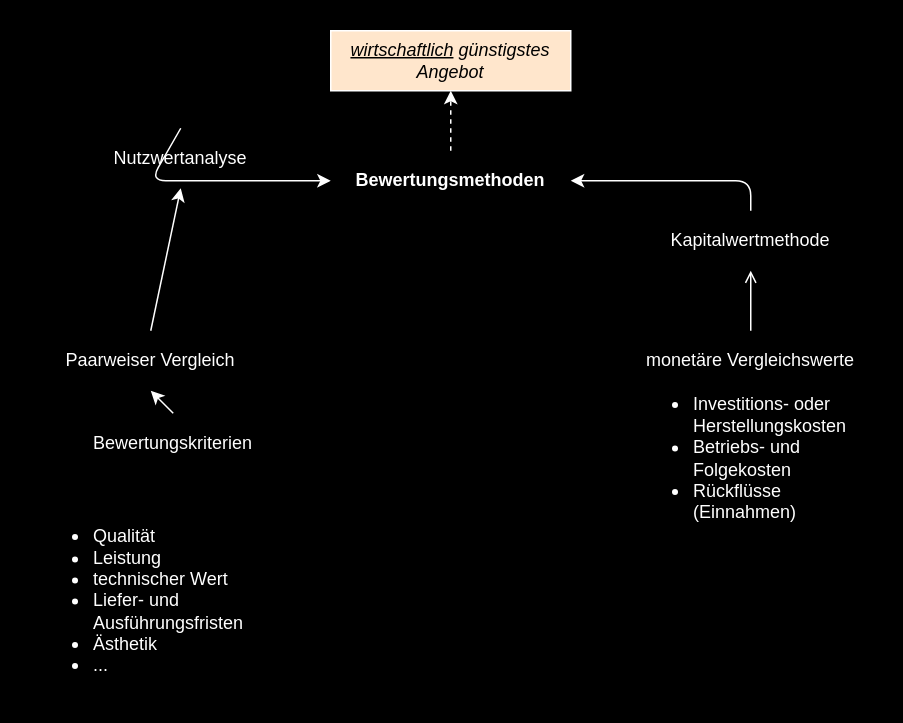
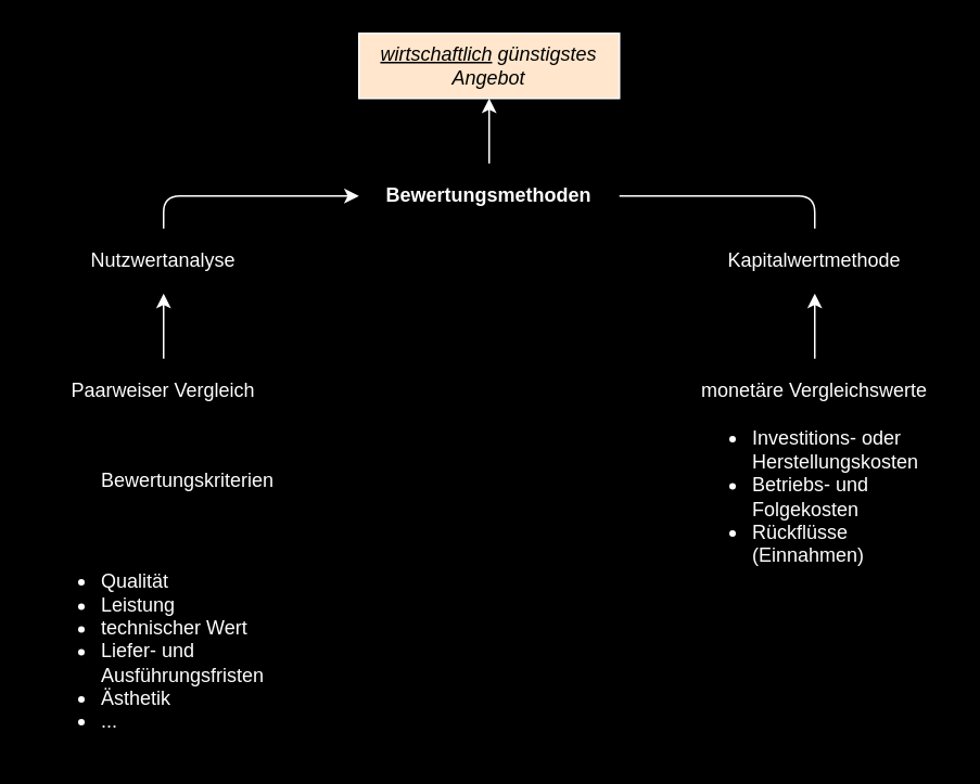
- <mxCell id="4" value="" style="endArrow=classic;html=1;exitX=0.5;exitY=0;exitDx=0;exitDy=0;entryX=0.5;entryY=1;entryDx=0;entryDy=0;strokeWidth=1;labelBackgroundColor=none;fontColor=#FFFFFF;strokeColor=#FFFFFF;dashed=1;" edge="1" parent="1" source="2" target="3"><mxGeometry width="50" height="50" relative="1" as="geometry"><mxPoint x="480" y="40" as="sourcePoint" /><mxPoint x="530" y="-10" as="targetPoint" /></mxGeometry></mxCell>
+ <mxCell id="4" value="" style="endArrow=classic;html=1;exitX=0.5;exitY=0;exitDx=0;exitDy=0;entryX=0.5;entryY=1;entryDx=0;entryDy=0;strokeWidth=1;labelBackgroundColor=none;fontColor=#FFFFFF;strokeColor=#FFFFFF;" edge="1" parent="1" source="2" target="3"><mxGeometry width="50" height="50" relative="1" as="geometry"><mxPoint x="480" y="40" as="sourcePoint" /><mxPoint x="530" y="-10" as="targetPoint" /></mxGeometry></mxCell>
- <mxCell id="5" value="Nutzwertanalyse" style="text;html=1;strokeColor=none;fillColor=none;align=center;verticalAlign=middle;whiteSpace=wrap;rounded=0;labelBackgroundColor=none;fontColor=#FFFFFF;" vertex="1" parent="1"><mxGeometry x="40" y="85" width="160" height="40" as="geometry" /></mxCell>
+ <mxCell id="5" value="Nutzwertanalyse" style="text;html=1;strokeColor=none;fillColor=none;align=center;verticalAlign=middle;whiteSpace=wrap;rounded=0;labelBackgroundColor=none;fontColor=#FFFFFF;" vertex="1" parent="1"><mxGeometry x="20" y="140" width="160" height="40" as="geometry" /></mxCell>
- <mxCell id="16" value="" style="endArrow=classic;html=1;strokeWidth=1;exitX=0.5;exitY=0;exitDx=0;exitDy=0;entryX=1;entryY=0.5;entryDx=0;entryDy=0;labelBackgroundColor=none;fontColor=#FFFFFF;strokeColor=#FFFFFF;" edge="1" parent="1" source="14" target="2"><mxGeometry width="50" height="50" relative="1" as="geometry"><mxPoint x="420" y="140" as="sourcePoint" /><mxPoint x="470" y="90" as="targetPoint" /><Array as="points"><mxPoint x="500" y="120" /></Array></mxGeometry></mxCell>
+ <mxCell id="16" value="" style="endArrow=none;html=1;strokeWidth=1;exitX=0.5;exitY=0;exitDx=0;exitDy=0;entryX=1;entryY=0.5;entryDx=0;entryDy=0;labelBackgroundColor=none;fontColor=#FFFFFF;strokeColor=#FFFFFF;" edge="1" parent="1" source="14" target="2"><mxGeometry width="50" height="50" relative="1" as="geometry"><mxPoint x="420" y="140" as="sourcePoint" /><mxPoint x="470" y="90" as="targetPoint" /><Array as="points"><mxPoint x="500" y="120" /></Array></mxGeometry></mxCell>
- <mxCell id="15" value="" style="endArrow=open;html=1;strokeWidth=1;exitX=0.5;exitY=0;exitDx=0;exitDy=0;labelBackgroundColor=none;fontColor=#FFFFFF;strokeColor=#FFFFFF;" edge="1" parent="1" source="12" target="14"><mxGeometry width="50" height="50" relative="1" as="geometry"><mxPoint x="370" y="290" as="sourcePoint" /><mxPoint x="420" y="240" as="targetPoint" /></mxGeometry></mxCell>
+ <mxCell id="15" value="" style="endArrow=classic;html=1;strokeWidth=1;exitX=0.5;exitY=0;exitDx=0;exitDy=0;labelBackgroundColor=none;fontColor=#FFFFFF;strokeColor=#FFFFFF;" edge="1" parent="1" source="12" target="14"><mxGeometry width="50" height="50" relative="1" as="geometry"><mxPoint x="370" y="290" as="sourcePoint" /><mxPoint x="420" y="240" as="targetPoint" /></mxGeometry></mxCell>
- <mxCell id="9" value="" style="endArrow=classic;html=1;strokeWidth=1;exitX=0.5;exitY=0;exitDx=0;exitDy=0;entryX=0.5;entryY=1;entryDx=0;entryDy=0;labelBackgroundColor=none;fontColor=#FFFFFF;strokeColor=#FFFFFF;" edge="1" parent="1" source="7" target="6"><mxGeometry width="50" height="50" relative="1" as="geometry"><mxPoint x="150" y="300" as="sourcePoint" /><mxPoint x="200" y="250" as="targetPoint" /></mxGeometry></mxCell>
